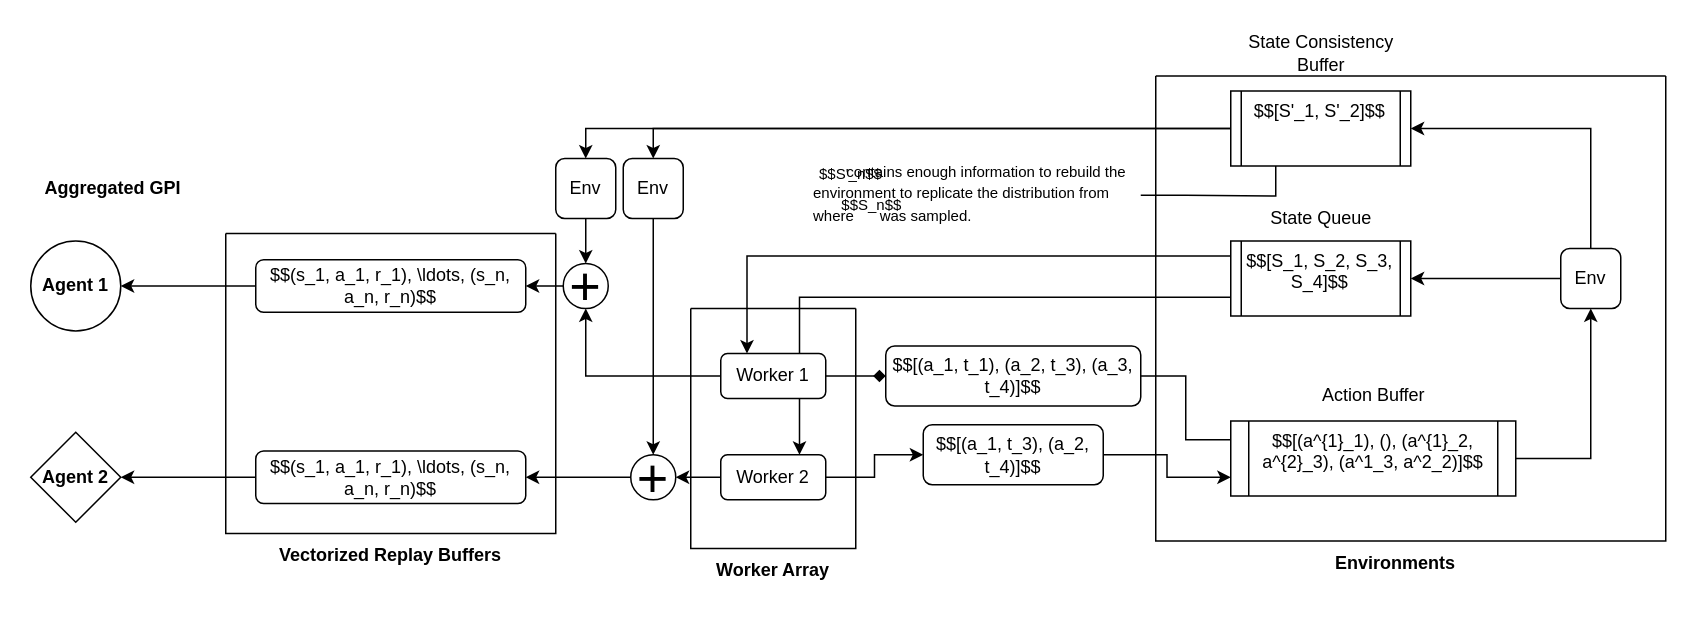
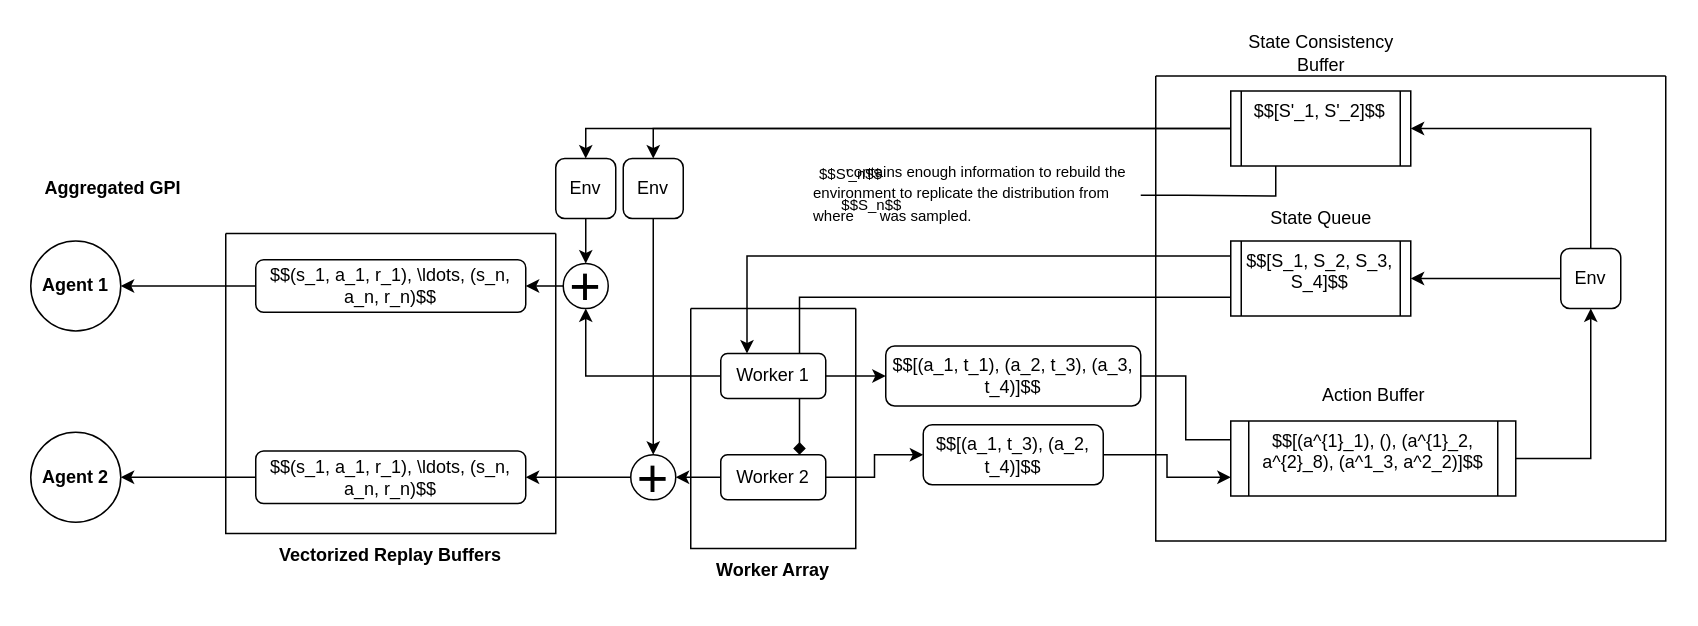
- <mxCell id="8" style="edgeStyle=orthogonalEdgeStyle;rounded=0;orthogonalLoop=1;jettySize=auto;html=1;entryX=0;entryY=0.5;entryDx=0;entryDy=0;endArrow=diamond;" parent="1" source="10" target="15" edge="1"><mxGeometry relative="1" as="geometry"><mxPoint x="660" y="240" as="targetPoint" /></mxGeometry></mxCell>
+ <mxCell id="8" style="edgeStyle=orthogonalEdgeStyle;rounded=0;orthogonalLoop=1;jettySize=auto;html=1;entryX=0;entryY=0.5;entryDx=0;entryDy=0;" parent="1" source="10" target="15" edge="1"><mxGeometry relative="1" as="geometry"><mxPoint x="660" y="240" as="targetPoint" /></mxGeometry></mxCell>
- <mxCell id="6" style="edgeStyle=orthogonalEdgeStyle;rounded=0;orthogonalLoop=1;jettySize=auto;html=1;entryX=0.75;entryY=0;entryDx=0;entryDy=0;exitX=0;exitY=0.75;exitDx=0;exitDy=0;" parent="1" source="7" target="13" edge="1"><mxGeometry relative="1" as="geometry" /></mxCell>
+ <mxCell id="6" style="edgeStyle=orthogonalEdgeStyle;rounded=0;orthogonalLoop=1;jettySize=auto;html=1;entryX=0.75;entryY=0;entryDx=0;entryDy=0;exitX=0;exitY=0.75;exitDx=0;exitDy=0;endArrow=diamond;" parent="1" source="7" target="13" edge="1"><mxGeometry relative="1" as="geometry" /></mxCell>
- <mxCell id="19" value="$$[(a^{1}_1), (), (a^{1}_2, a^{2}_3), (a^1_3, a^2_2)]$$&lt;div&gt;&lt;br&gt;&lt;/div&gt;" style="shape=process;whiteSpace=wrap;html=1;backgroundOutline=1;size=0.062;labelPosition=center;verticalLabelPosition=middle;align=center;verticalAlign=top;" parent="1" vertex="1"><mxGeometry x="820" y="280" width="190" height="50" as="geometry" /></mxCell>
+ <mxCell id="19" value="$$[(a^{1}_1), (), (a^{1}_2, a^{2}_8), (a^1_3, a^2_2)]$$&lt;div&gt;&lt;br&gt;&lt;/div&gt;" style="shape=process;whiteSpace=wrap;html=1;backgroundOutline=1;size=0.062;labelPosition=center;verticalLabelPosition=middle;align=center;verticalAlign=top;" parent="1" vertex="1"><mxGeometry x="820" y="280" width="190" height="50" as="geometry" /></mxCell>
- <mxCell id="47" value="Agent 2" style="rhombus;whiteSpace=wrap;html=1;aspect=fixed;fontStyle=1;" parent="1" vertex="1"><mxGeometry x="20" y="287.5" width="60" height="60" as="geometry" /></mxCell>
+ <mxCell id="47" value="Agent 2" style="ellipse;whiteSpace=wrap;html=1;aspect=fixed;fontStyle=1" parent="1" vertex="1"><mxGeometry x="20" y="287.5" width="60" height="60" as="geometry" /></mxCell>
- <mxCell id="40" value="&lt;b&gt;Environments&lt;/b&gt;" style="text;html=1;align=center;verticalAlign=middle;whiteSpace=wrap;rounded=0;" parent="1" vertex="1"><mxGeometry x="810" y="360" width="240" height="30" as="geometry" /></mxCell>
